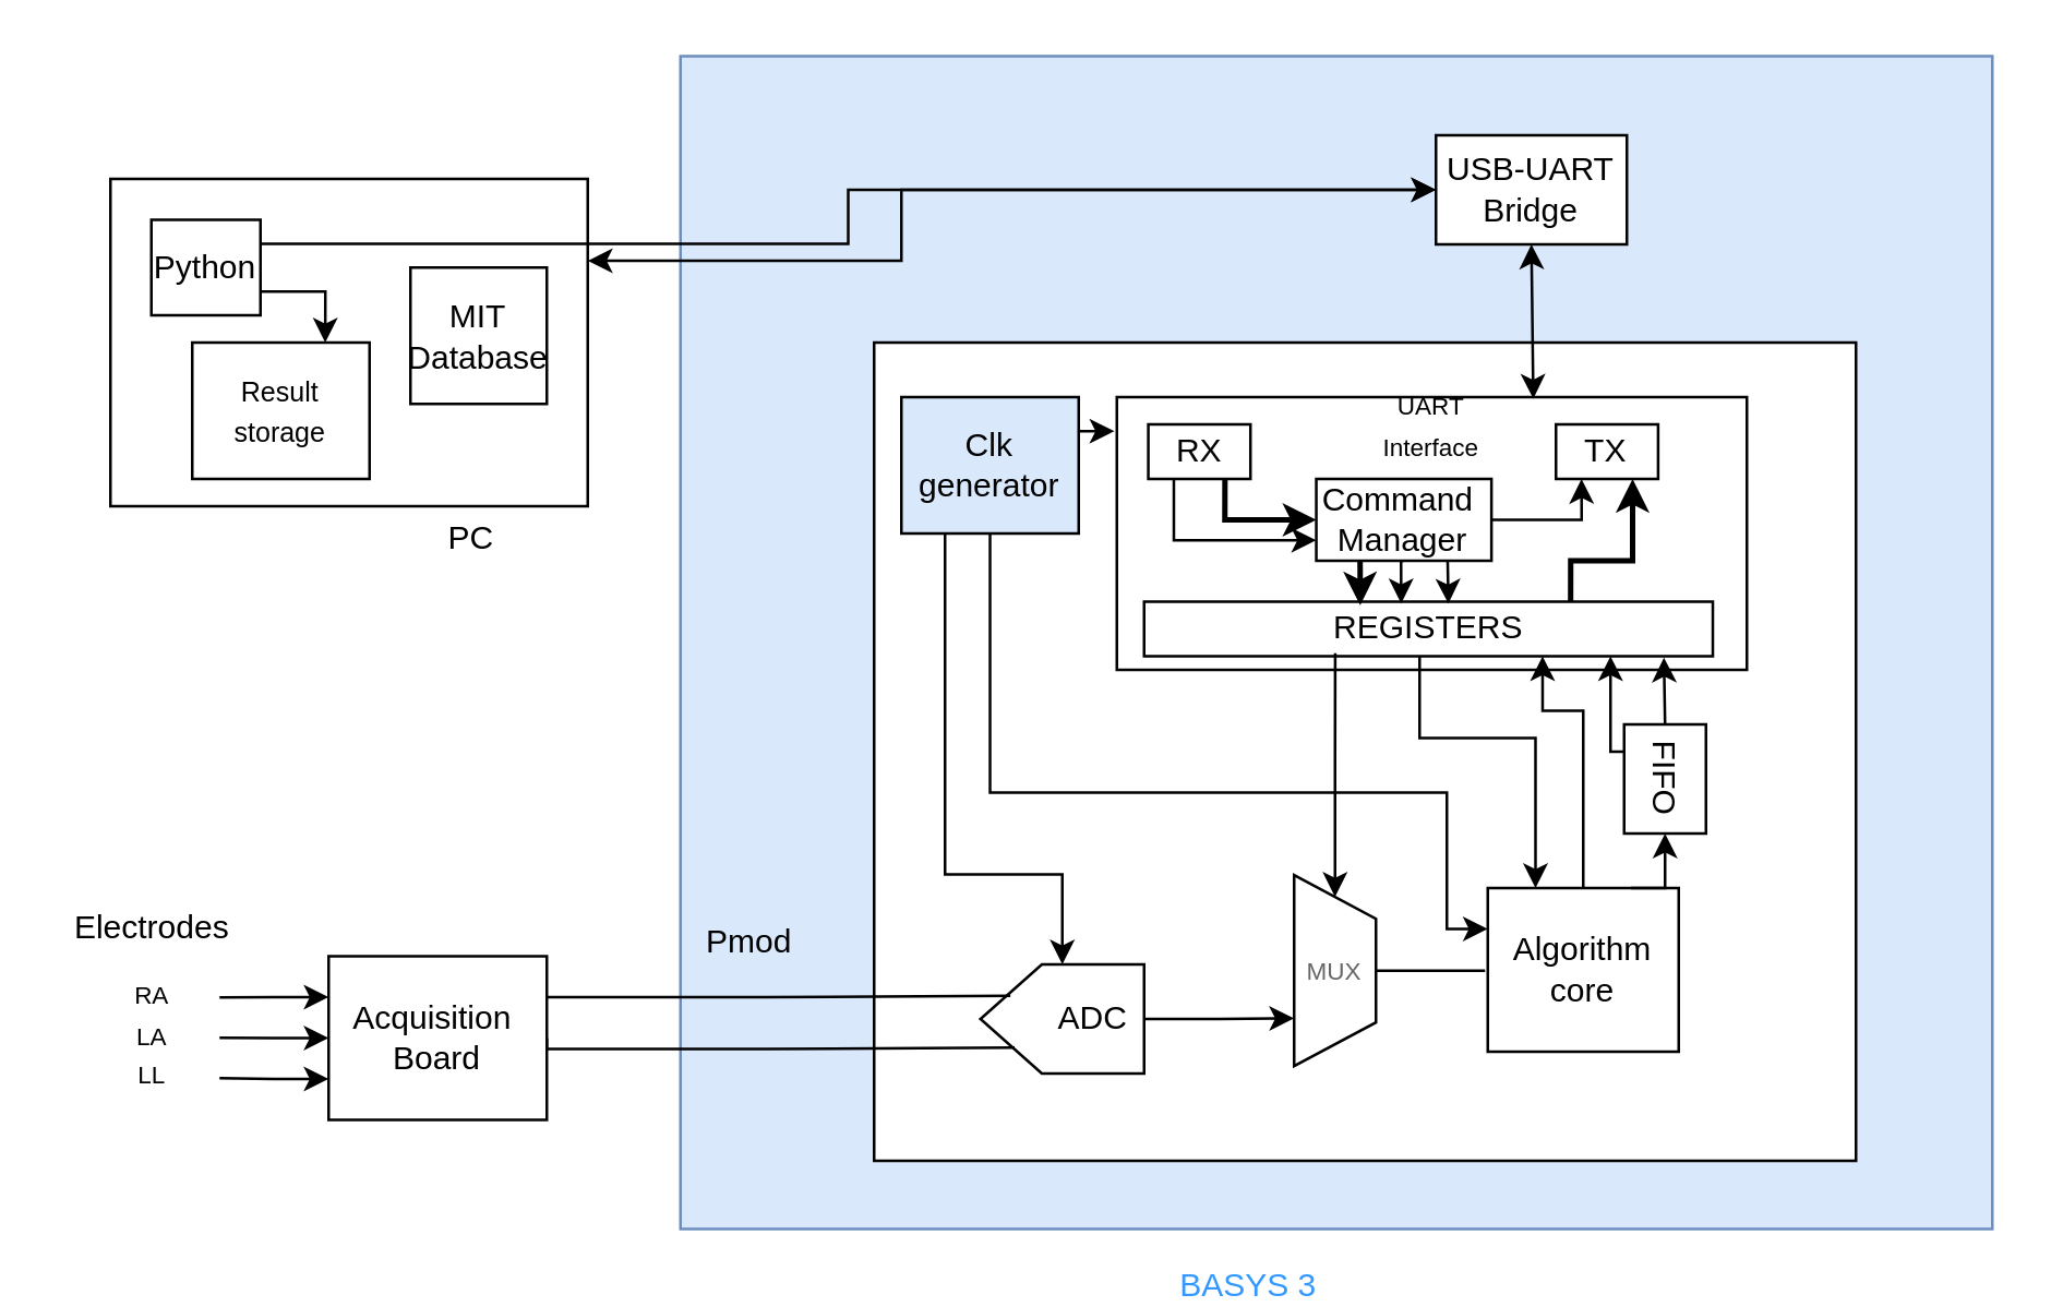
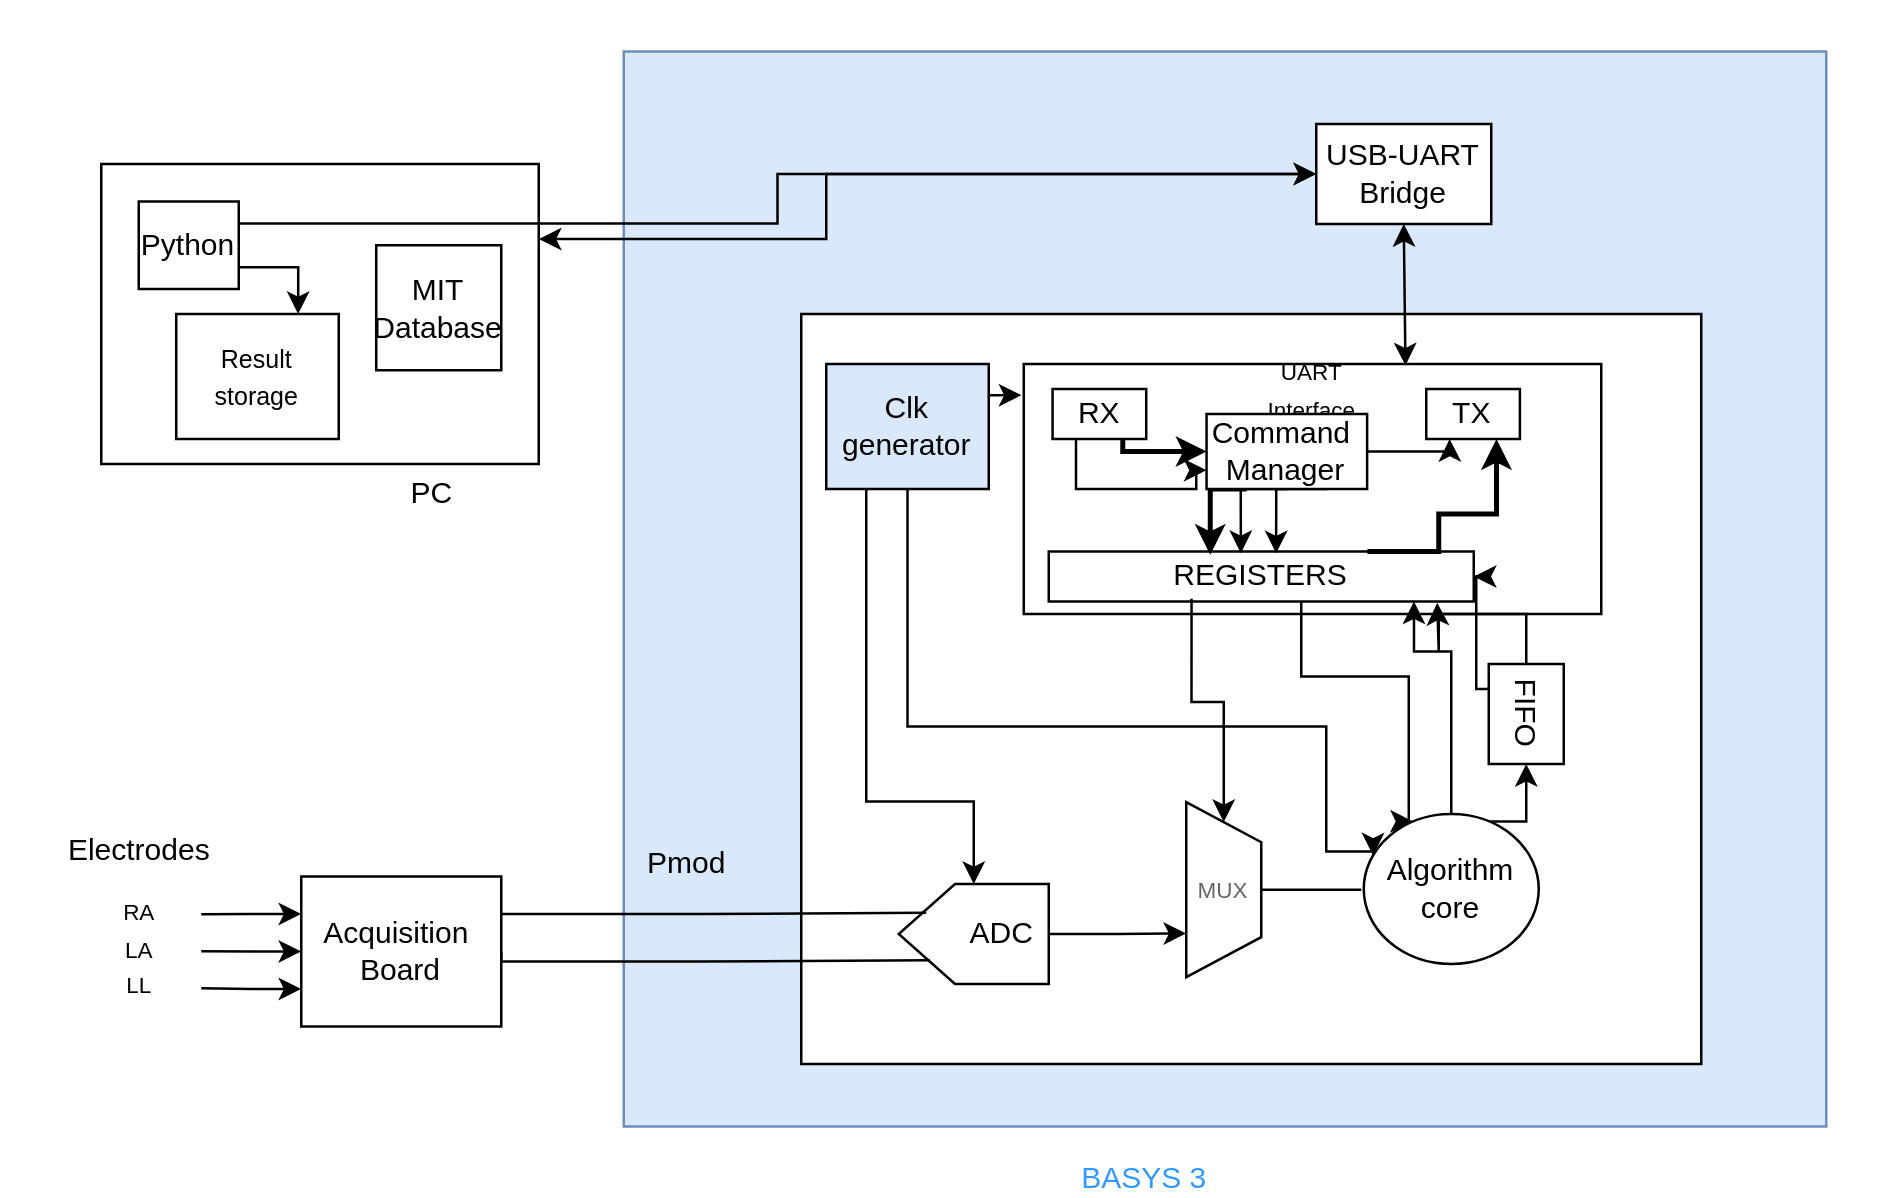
- <mxCell id="29" value="Command&amp;nbsp;&lt;br&gt;Manager" style="rounded=0;whiteSpace=wrap;html=1;" parent="17" vertex="1"><mxGeometry x="73.12" y="30" width="64.23" height="30" as="geometry" /></mxCell>
+ <mxCell id="29" value="Command&amp;nbsp;&lt;br&gt;Manager" style="rounded=0;whiteSpace=wrap;html=1;" parent="17" vertex="1"><mxGeometry x="73.12" y="20" width="64.23" height="30" as="geometry" /></mxCell>
- <mxCell id="22" value="REGISTERS" style="rounded=0;whiteSpace=wrap;html=1;" parent="17" vertex="1"><mxGeometry x="10" y="75" width="208.51" height="20" as="geometry" /></mxCell>
+ <mxCell id="22" value="REGISTERS" style="rounded=0;whiteSpace=wrap;html=1;" parent="17" vertex="1"><mxGeometry x="10" y="75" width="170" height="20" as="geometry" /></mxCell>
- <mxCell id="12" value="Algorithm core" style="rounded=0;whiteSpace=wrap;html=1;" parent="10" vertex="1"><mxGeometry x="225" y="200" width="70" height="60" as="geometry" /></mxCell>
+ <mxCell id="12" value="Algorithm core" style="ellipse;whiteSpace=wrap;html=1;" parent="10" vertex="1"><mxGeometry x="225" y="200" width="70" height="60" as="geometry" /></mxCell>
